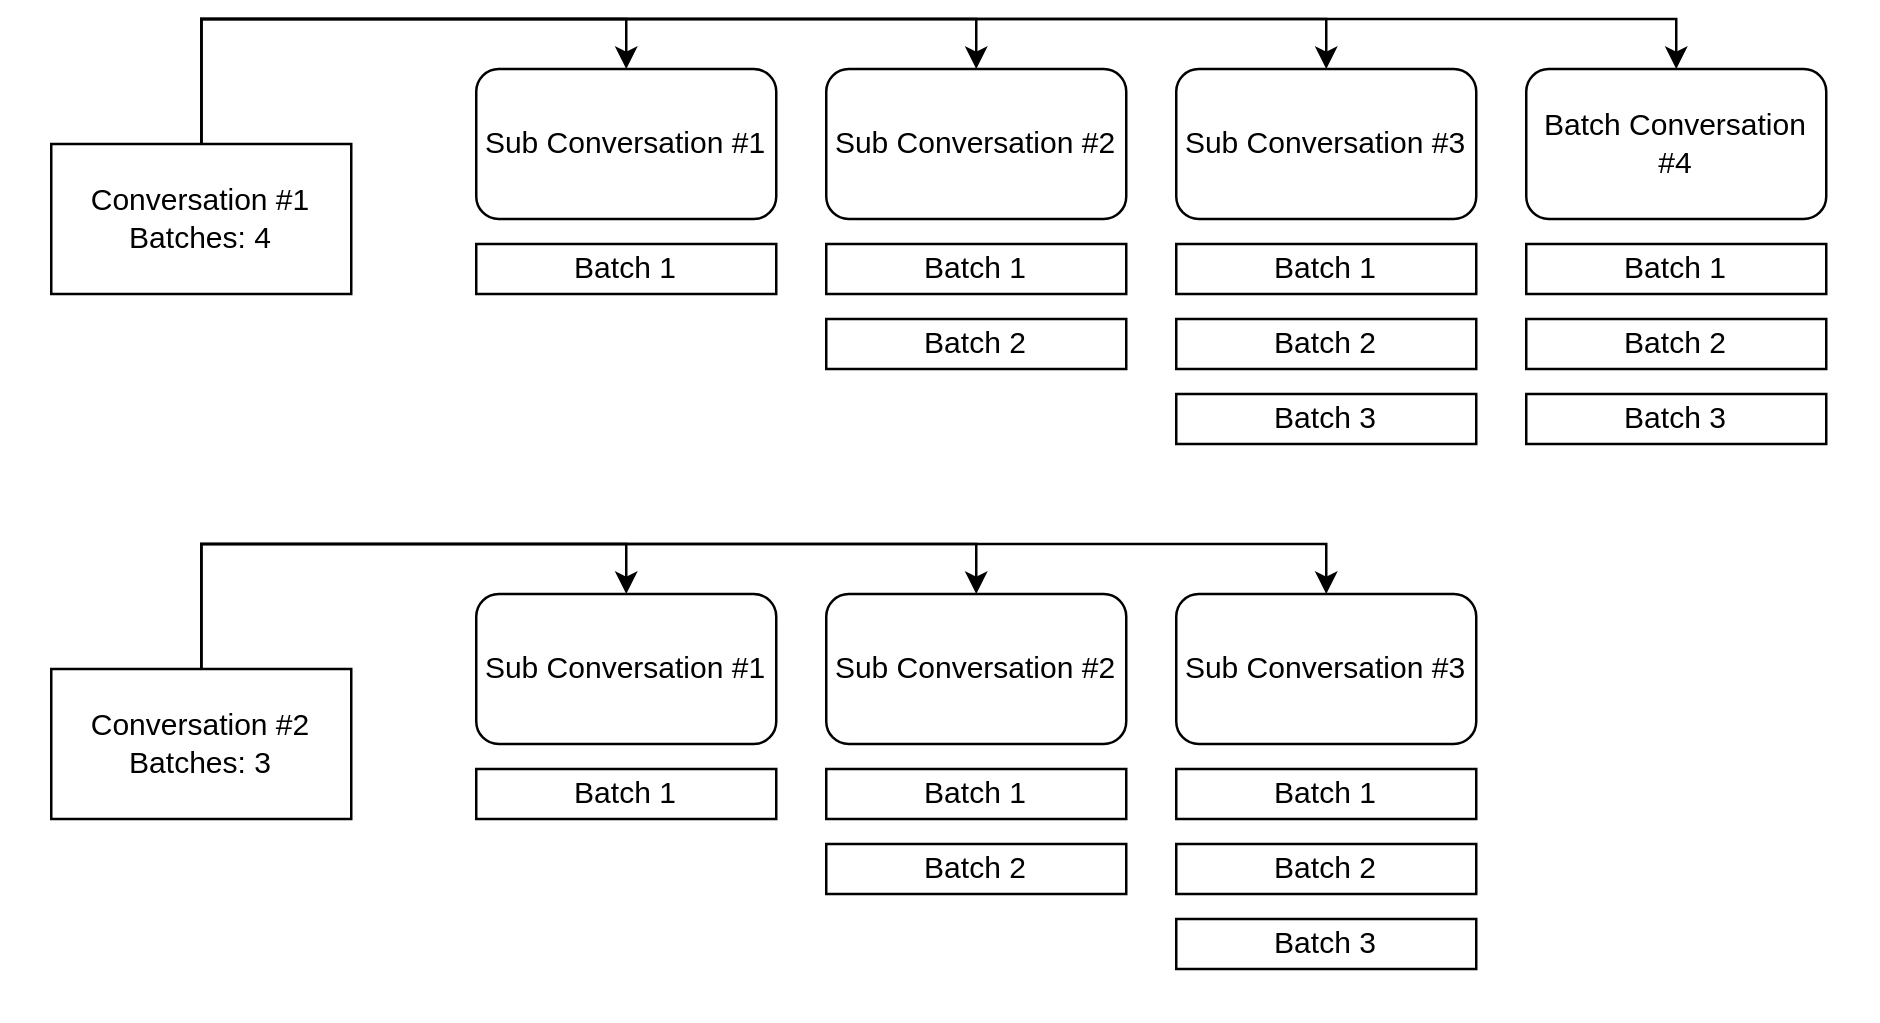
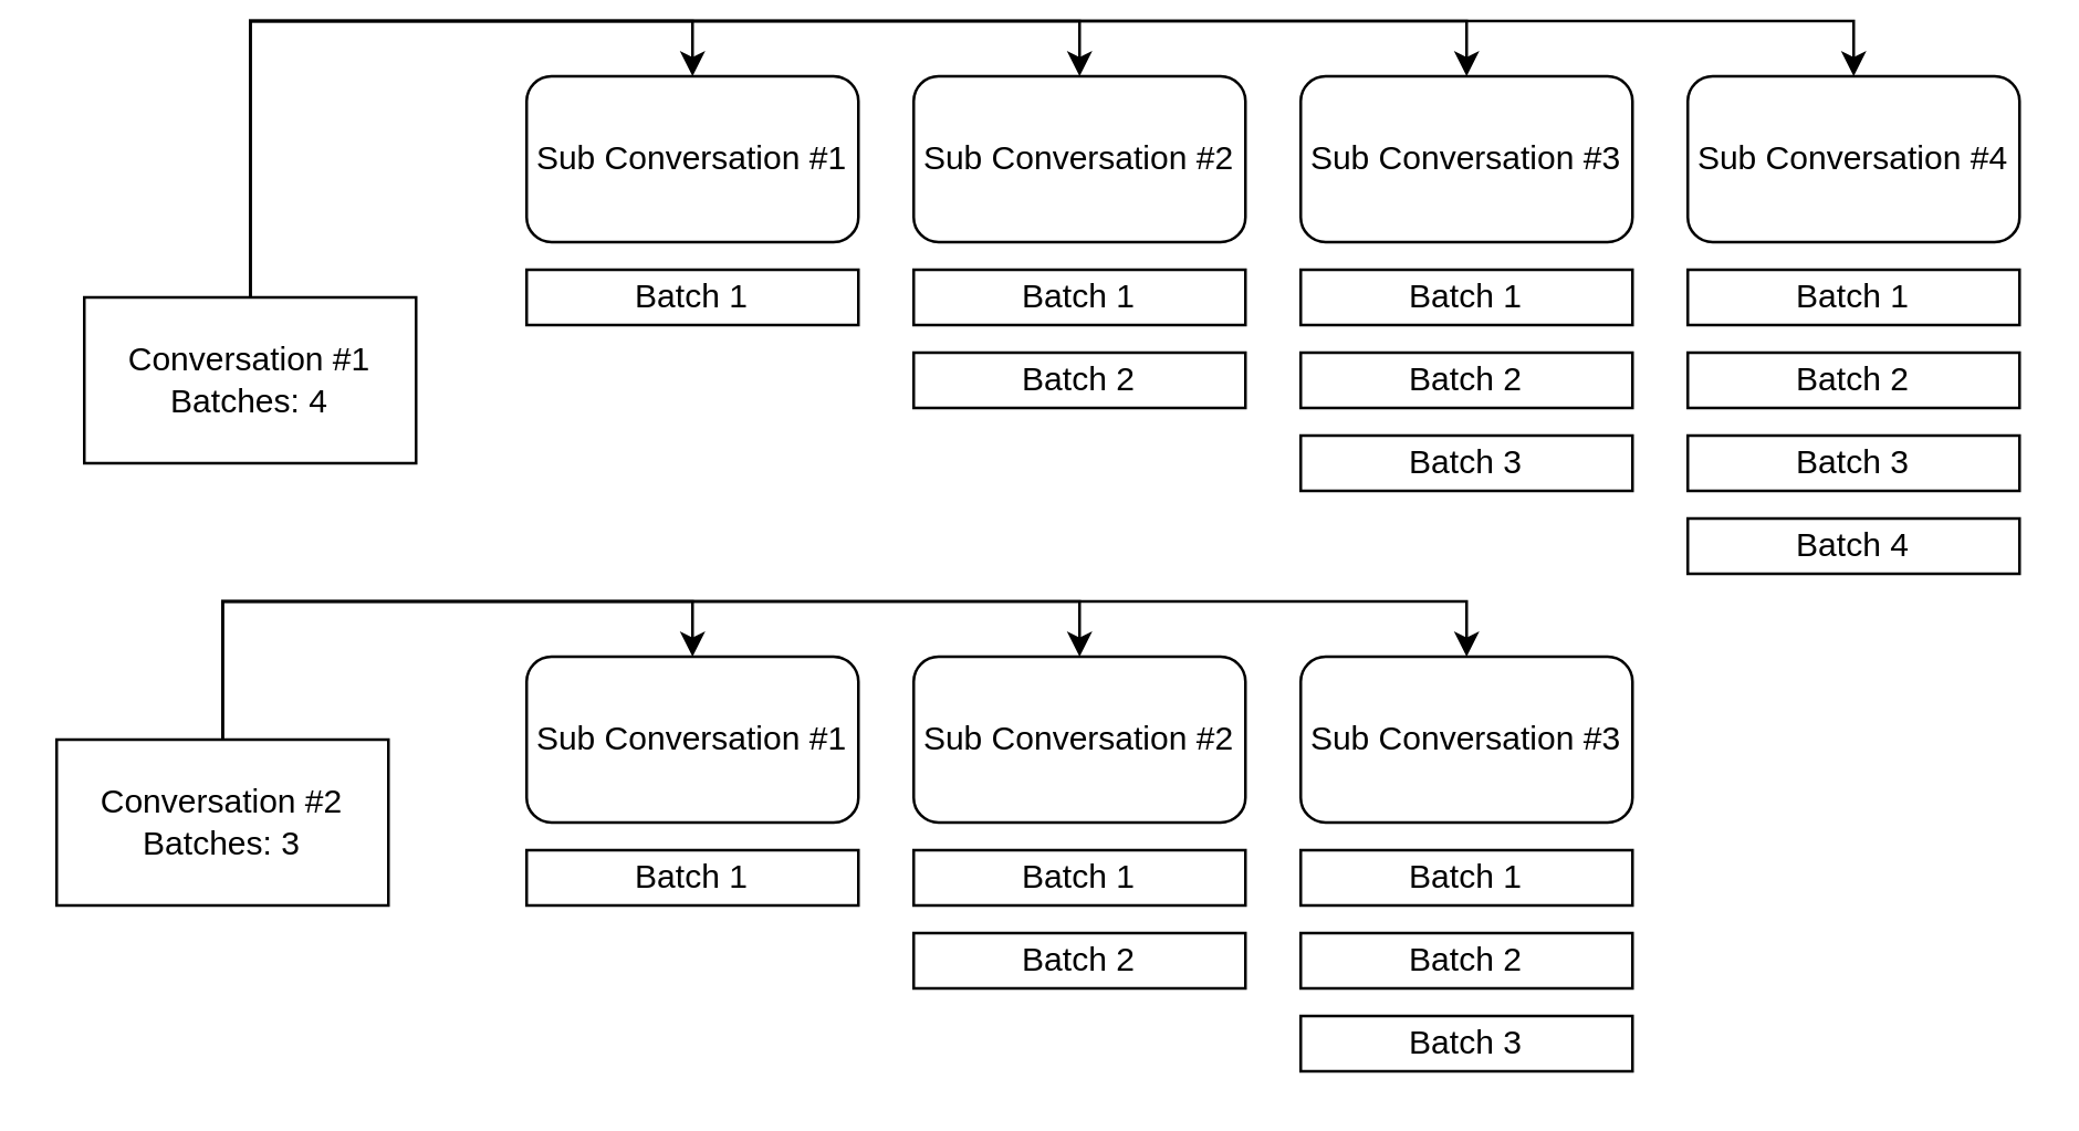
- <mxCell id="20" value="Batch Conversation #4" style="rounded=1;whiteSpace=wrap;html=1;" vertex="1" parent="1"><mxGeometry x="610" y="20" width="120" height="60" as="geometry" /></mxCell>
+ <mxCell id="20" value="Sub Conversation #4" style="rounded=1;whiteSpace=wrap;html=1;" vertex="1" parent="1"><mxGeometry x="610" y="20" width="120" height="60" as="geometry" /></mxCell>
- <mxCell id="6" value="Conversation #1&lt;br&gt;Batches: 4" style="rounded=0;whiteSpace=wrap;html=1;" vertex="1" parent="1"><mxGeometry x="20" y="50" width="120" height="60" as="geometry" /></mxCell>
+ <mxCell id="6" value="Conversation #1&lt;br&gt;Batches: 4" style="rounded=0;whiteSpace=wrap;html=1;" vertex="1" parent="1"><mxGeometry x="30" y="100" width="120" height="60" as="geometry" /></mxCell>
+ <mxCell id="24" value="Batch 4" style="rounded=0;whiteSpace=wrap;html=1;" vertex="1" parent="1"><mxGeometry x="610" y="180" width="120" height="20" as="geometry" /></mxCell>
